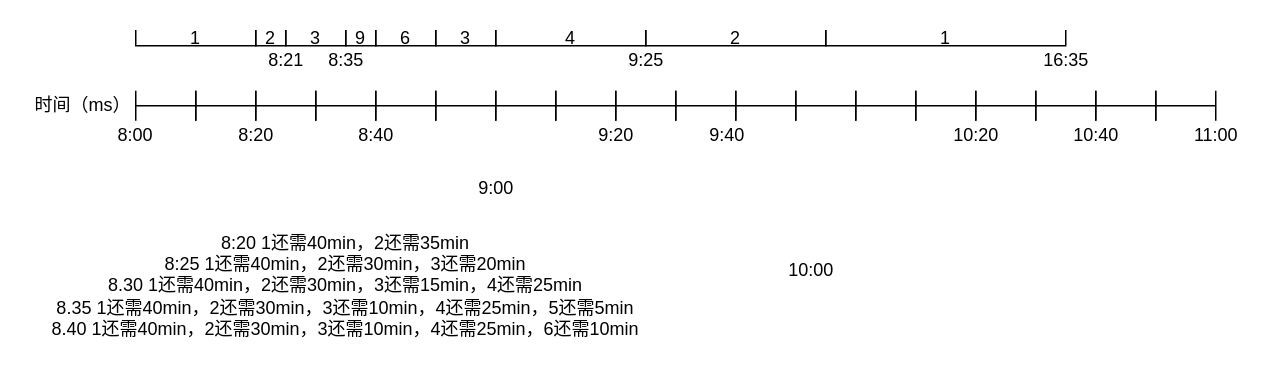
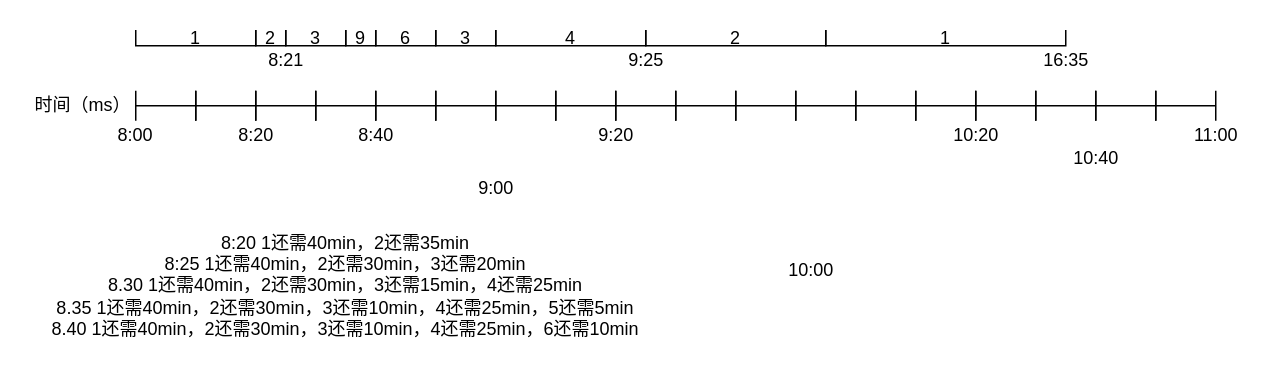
- <mxCell id="36" value="8:35" style="text;html=1;align=center;verticalAlign=middle;resizable=0;points=[];autosize=1;strokeColor=none;fillColor=none;" vertex="1" parent="1"><mxGeometry x="210" y="30" width="40" height="20" as="geometry" /></mxCell>
- <mxCell id="18" value="9:40" style="text;html=1;align=center;verticalAlign=middle;resizable=0;points=[];autosize=1;strokeColor=none;fillColor=none;" parent="1" vertex="1"><mxGeometry x="464" y="80" width="40" height="20" as="geometry" /></mxCell>
- <mxCell id="27" value="10:40" style="text;html=1;align=center;verticalAlign=middle;resizable=0;points=[];autosize=1;strokeColor=none;fillColor=none;" vertex="1" parent="1"><mxGeometry x="705" y="80" width="50" height="20" as="geometry" /></mxCell>
+ <mxCell id="27" value="10:40" style="text;html=1;align=center;verticalAlign=middle;resizable=0;points=[];autosize=1;strokeColor=none;fillColor=none;" vertex="1" parent="1"><mxGeometry x="705" y="95" width="50" height="20" as="geometry" /></mxCell>
